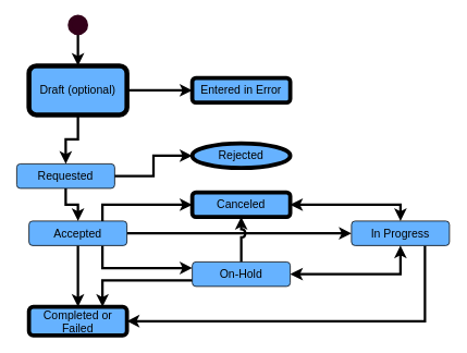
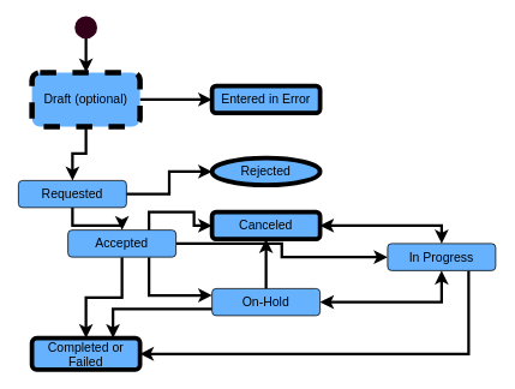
- <mxCell id="21" value="Draft (optional)" style="rounded=1;whiteSpace=wrap;html=1;fontSize=14;strokeWidth=6;fillColor=#66B2FF;" vertex="1" parent="1"><mxGeometry x="35" y="80" width="120" height="60" as="geometry" /></mxCell>
+ <mxCell id="21" value="Draft (optional)" style="rounded=1;whiteSpace=wrap;html=1;fontSize=14;strokeWidth=6;fillColor=#66B2FF;dashed=1;" vertex="1" parent="1"><mxGeometry x="35" y="80" width="120" height="60" as="geometry" /></mxCell>
- <mxCell id="12" value="&lt;span style=&quot;font-size: 14px;&quot;&gt;Accepted&lt;/span&gt;" style="rounded=1;whiteSpace=wrap;html=1;fillColor=#66B2FF;" vertex="1" parent="1"><mxGeometry x="35" y="270" width="120" height="30" as="geometry" /></mxCell>
+ <mxCell id="12" value="&lt;span style=&quot;font-size: 14px;&quot;&gt;Accepted&lt;/span&gt;" style="rounded=1;whiteSpace=wrap;html=1;fillColor=#66B2FF;" vertex="1" parent="1"><mxGeometry x="75" y="255" width="120" height="30" as="geometry" /></mxCell>
